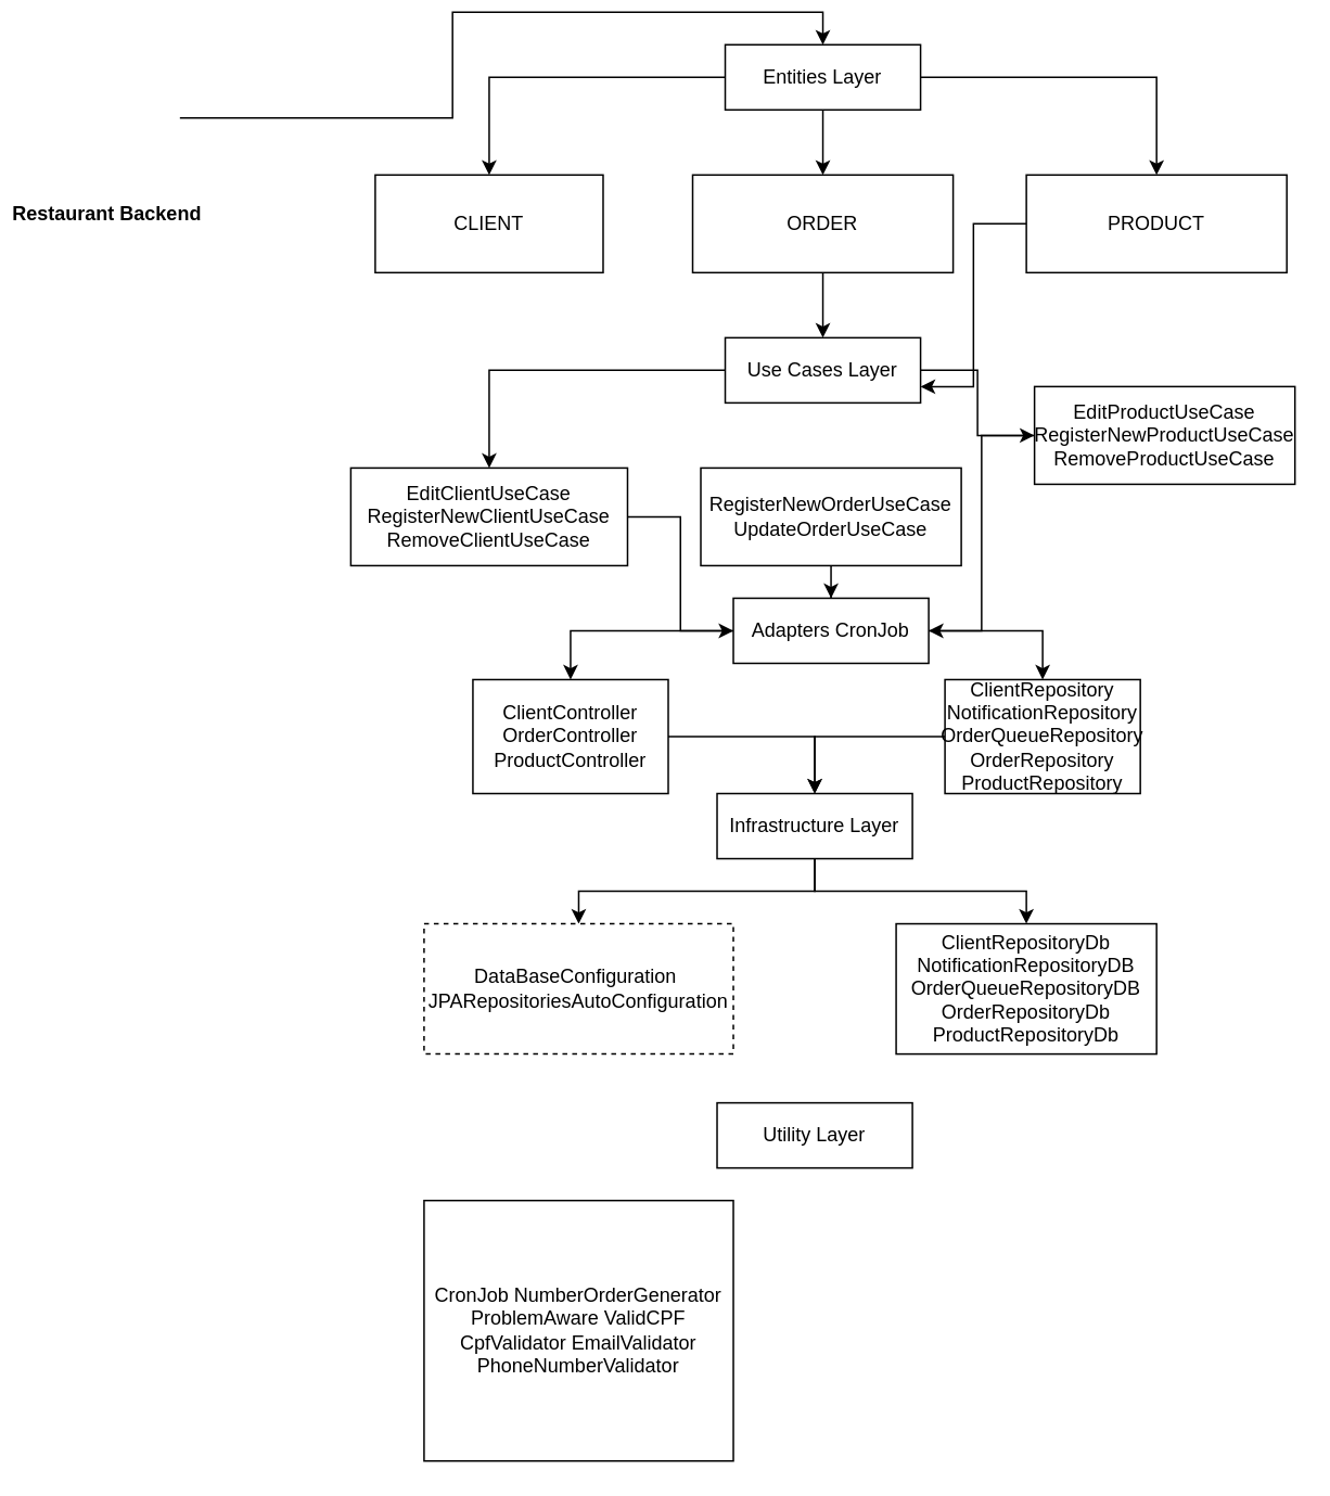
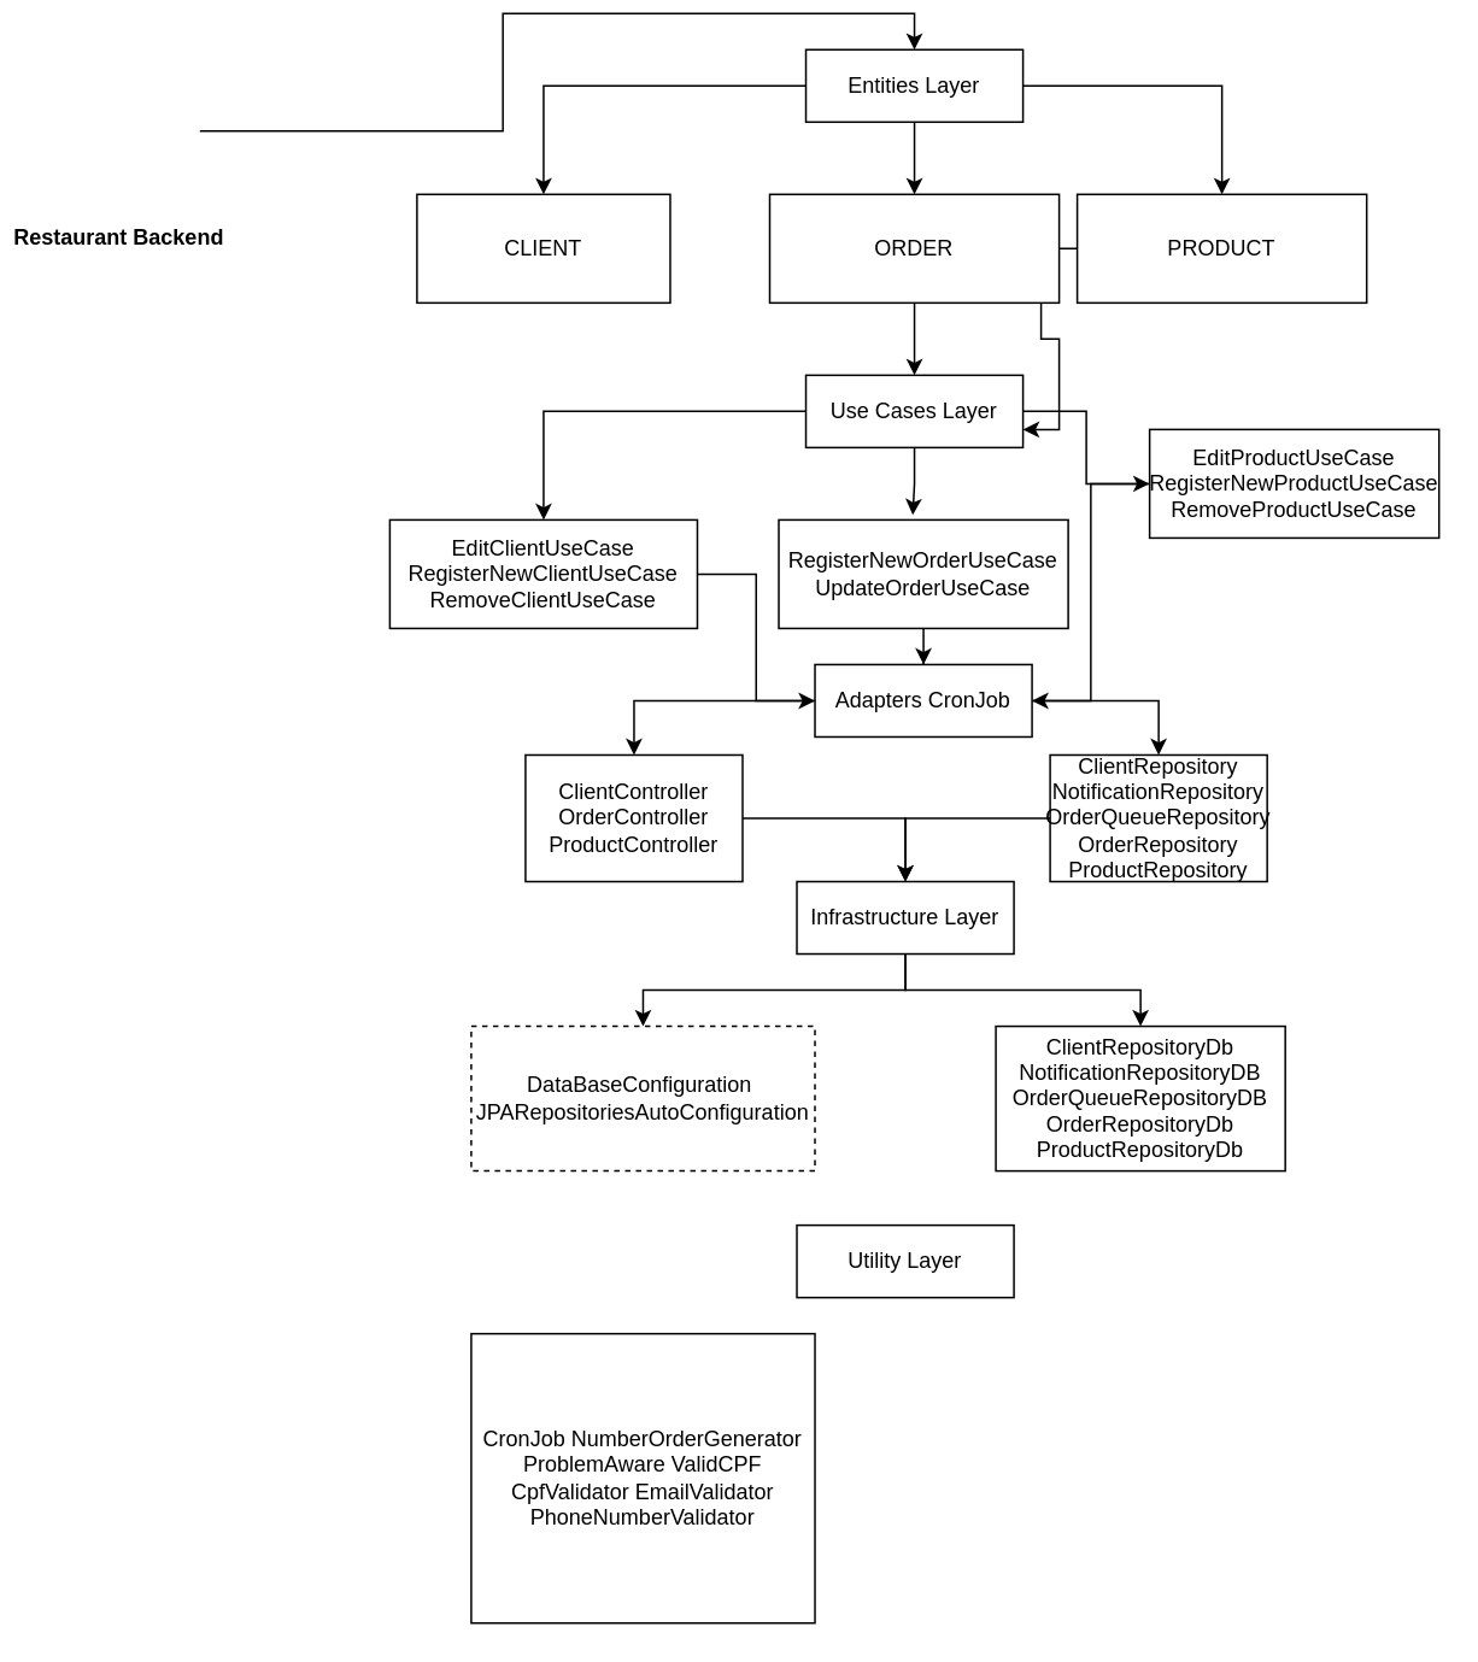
- <mxCell id="10" value="PRODUCT" style="rounded=0;whiteSpace=wrap;html=1;" vertex="1" parent="1"><mxGeometry x="630" y="100" width="160" height="60" as="geometry" /></mxCell>
+ <mxCell id="10" value="PRODUCT" style="rounded=0;whiteSpace=wrap;html=1;" vertex="1" parent="1"><mxGeometry x="595" y="100" width="160" height="60" as="geometry" /></mxCell>
+ <mxCell id="24" style="edgeStyle=orthogonalEdgeStyle;rounded=0;orthogonalLoop=1;jettySize=auto;html=1;entryX=0.463;entryY=-0.045;entryDx=0;entryDy=0;entryPerimeter=0;" edge="1" parent="1" source="23" target="16"><mxGeometry relative="1" as="geometry" /></mxCell>
